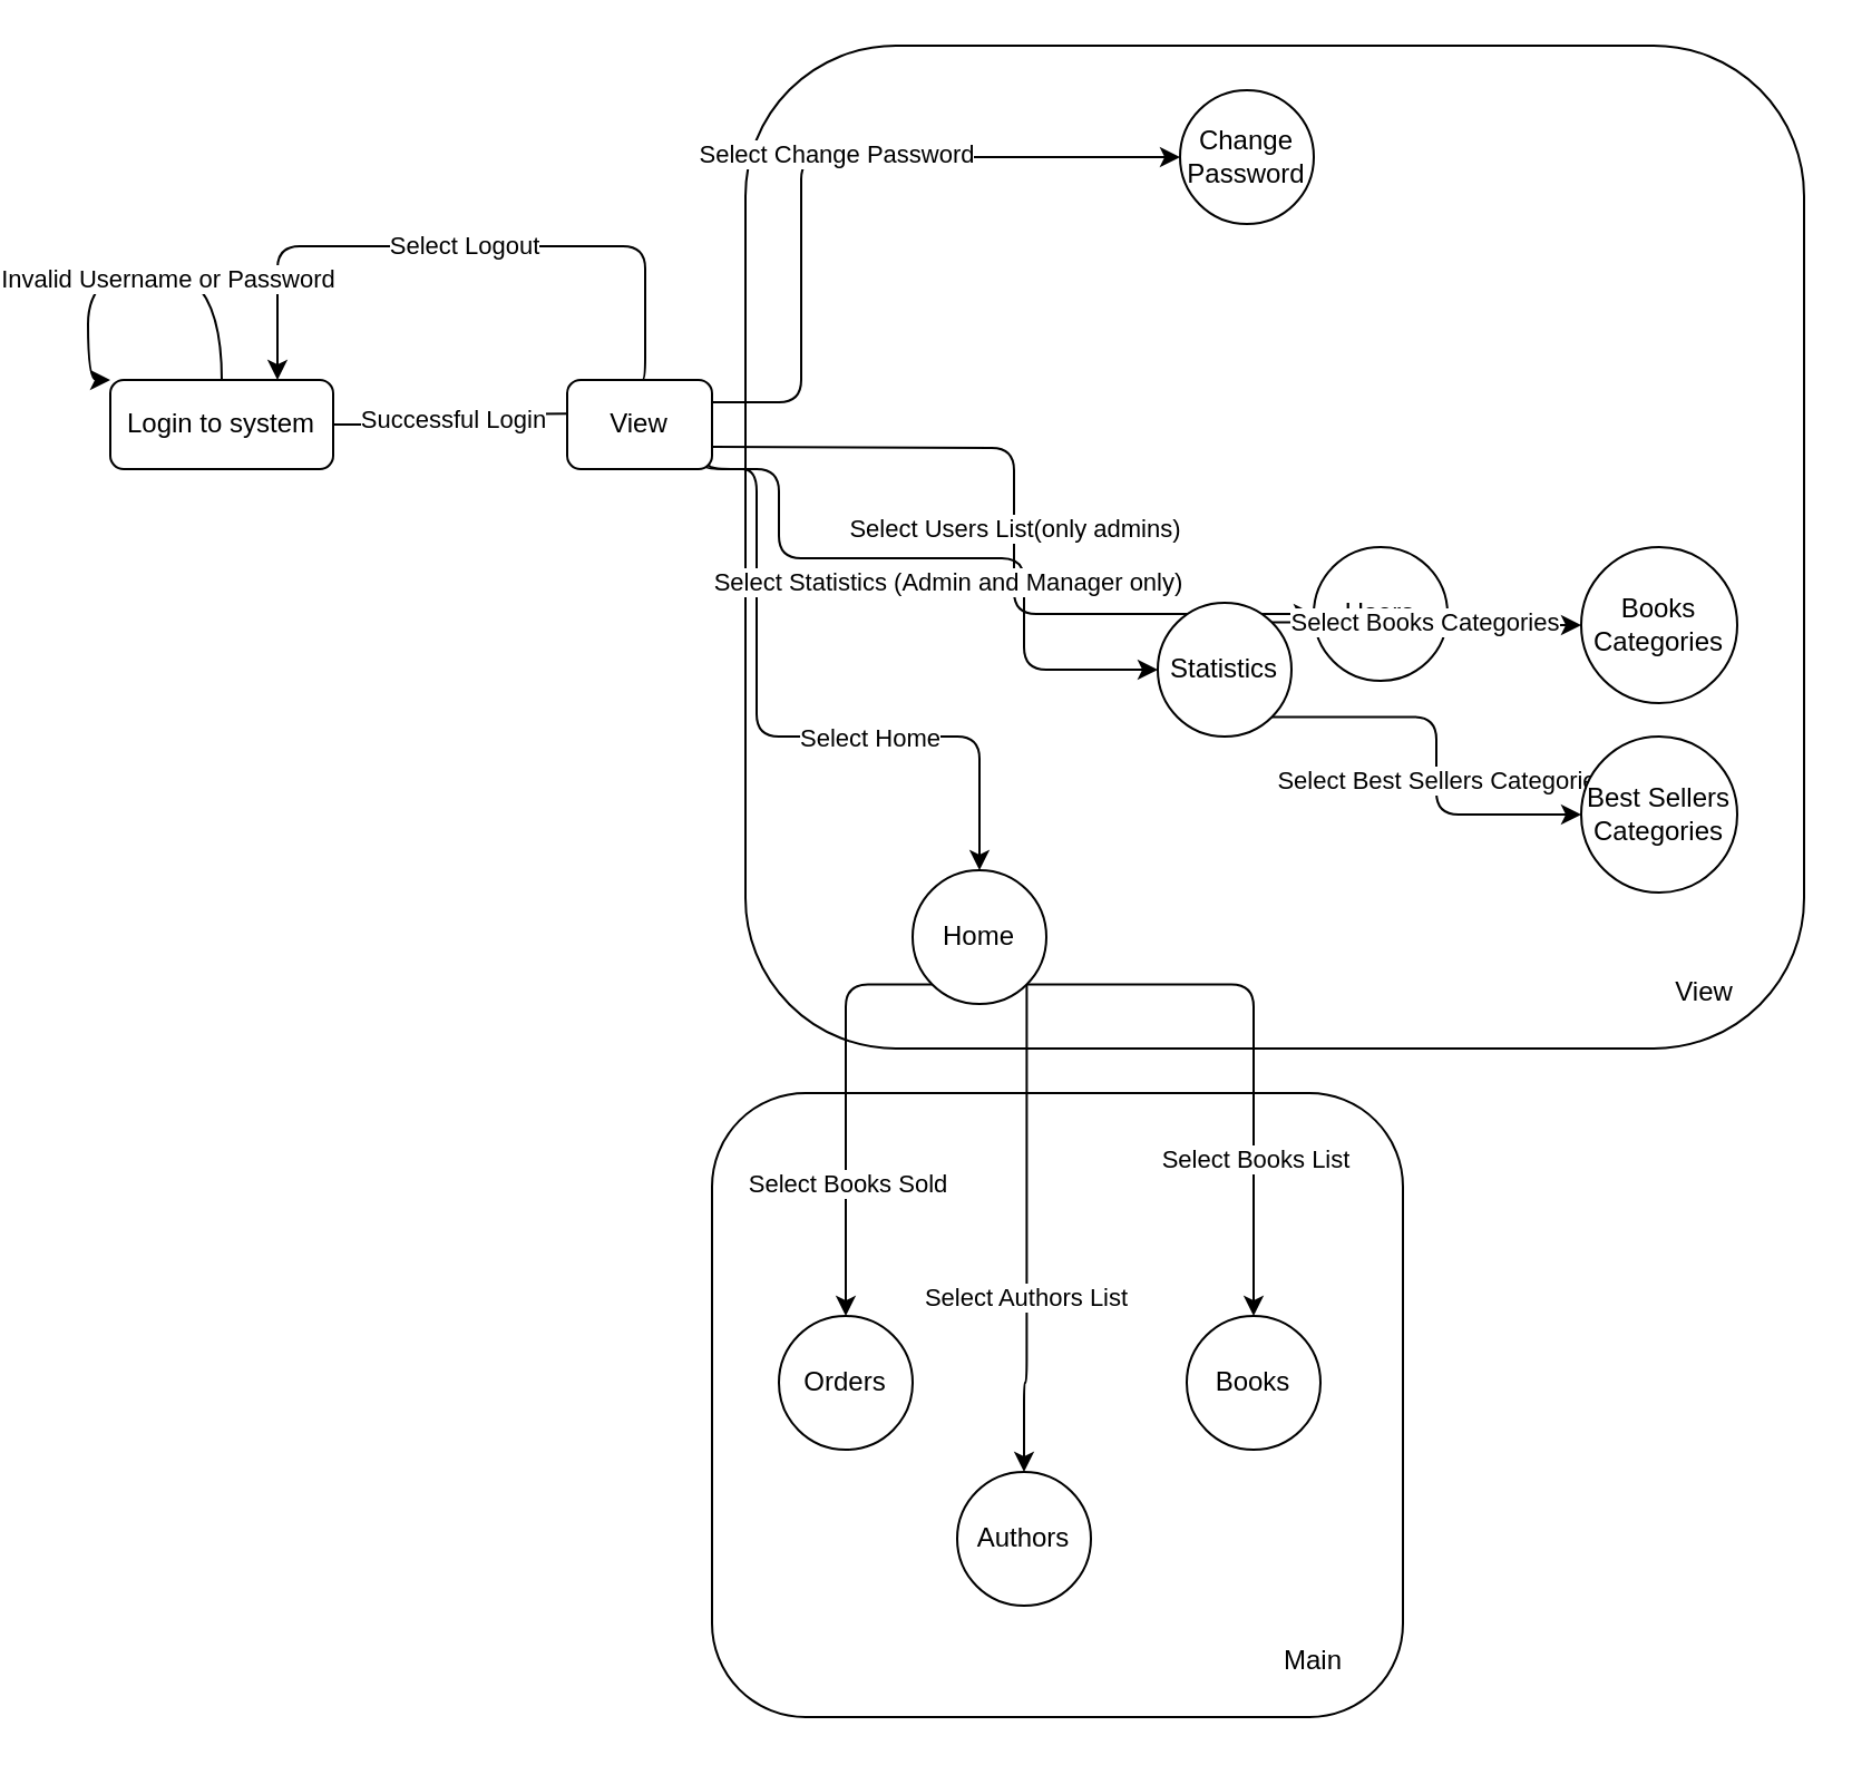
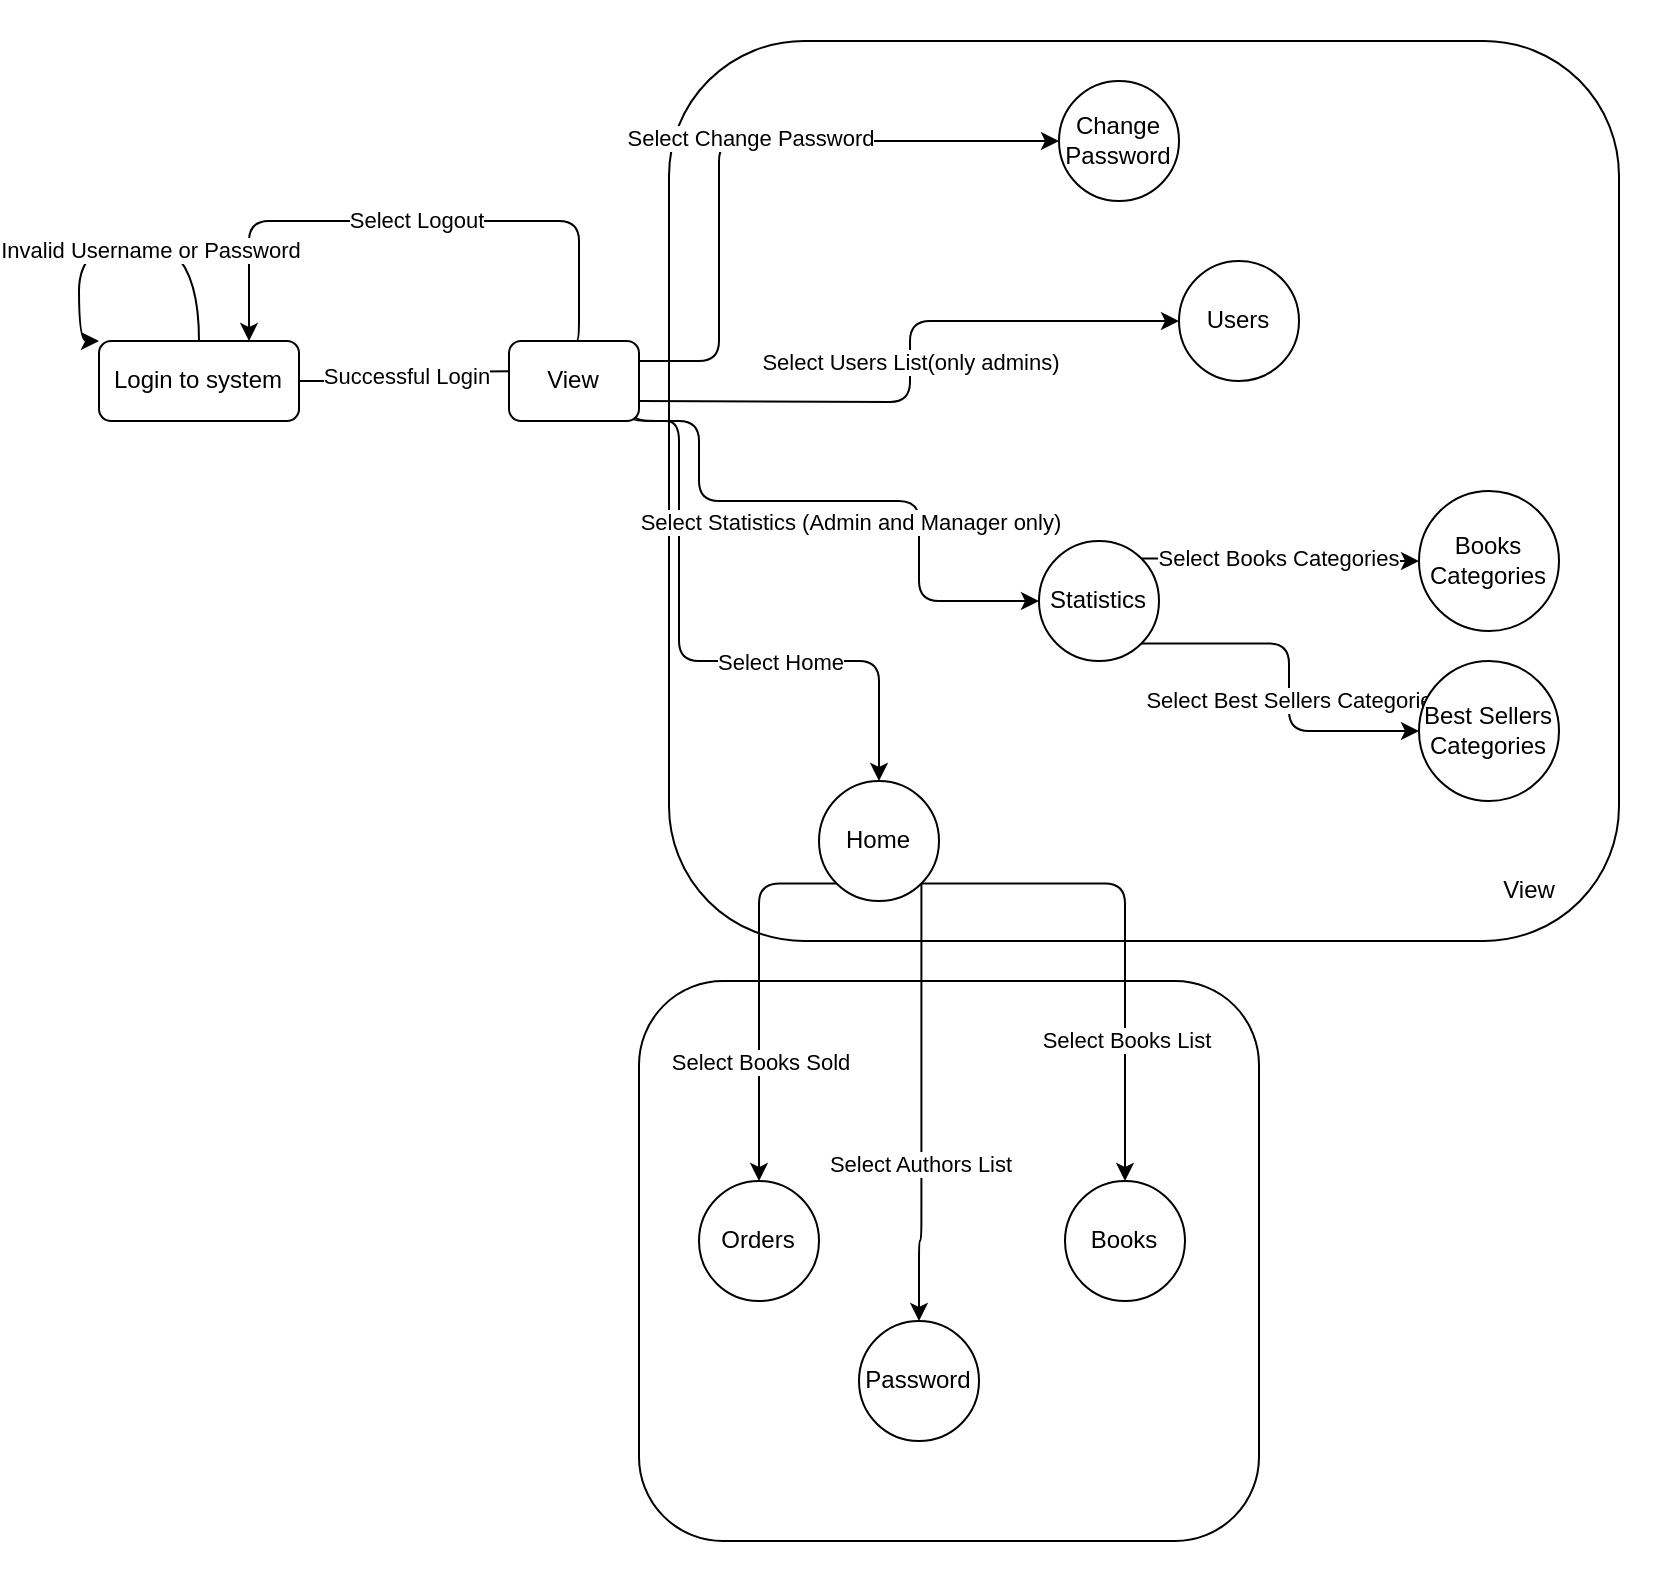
- <mxCell id="9" value="Users" style="ellipse;whiteSpace=wrap;html=1;aspect=fixed;movable=1;resizable=1;rotatable=1;deletable=1;editable=1;locked=0;connectable=1;" parent="1" vertex="1"><mxGeometry x="570" y="245" width="60" height="60" as="geometry" /></mxCell>
+ <mxCell id="9" value="Users" style="ellipse;whiteSpace=wrap;html=1;aspect=fixed;movable=1;resizable=1;rotatable=1;deletable=1;editable=1;locked=0;connectable=1;" parent="1" vertex="1"><mxGeometry x="570" y="130" width="60" height="60" as="geometry" /></mxCell>
- <mxCell id="25" value="Authors" style="ellipse;whiteSpace=wrap;html=1;aspect=fixed;" parent="1" vertex="1"><mxGeometry x="410" y="660" width="60" height="60" as="geometry" /></mxCell>
+ <mxCell id="25" value="Password" style="ellipse;whiteSpace=wrap;html=1;aspect=fixed;" parent="1" vertex="1"><mxGeometry x="410" y="660" width="60" height="60" as="geometry" /></mxCell>
- <mxCell id="38" value="Main" style="text;html=1;align=center;verticalAlign=middle;whiteSpace=wrap;rounded=0;" vertex="1" parent="1"><mxGeometry x="540" y="730" width="60" height="30" as="geometry" /></mxCell>
